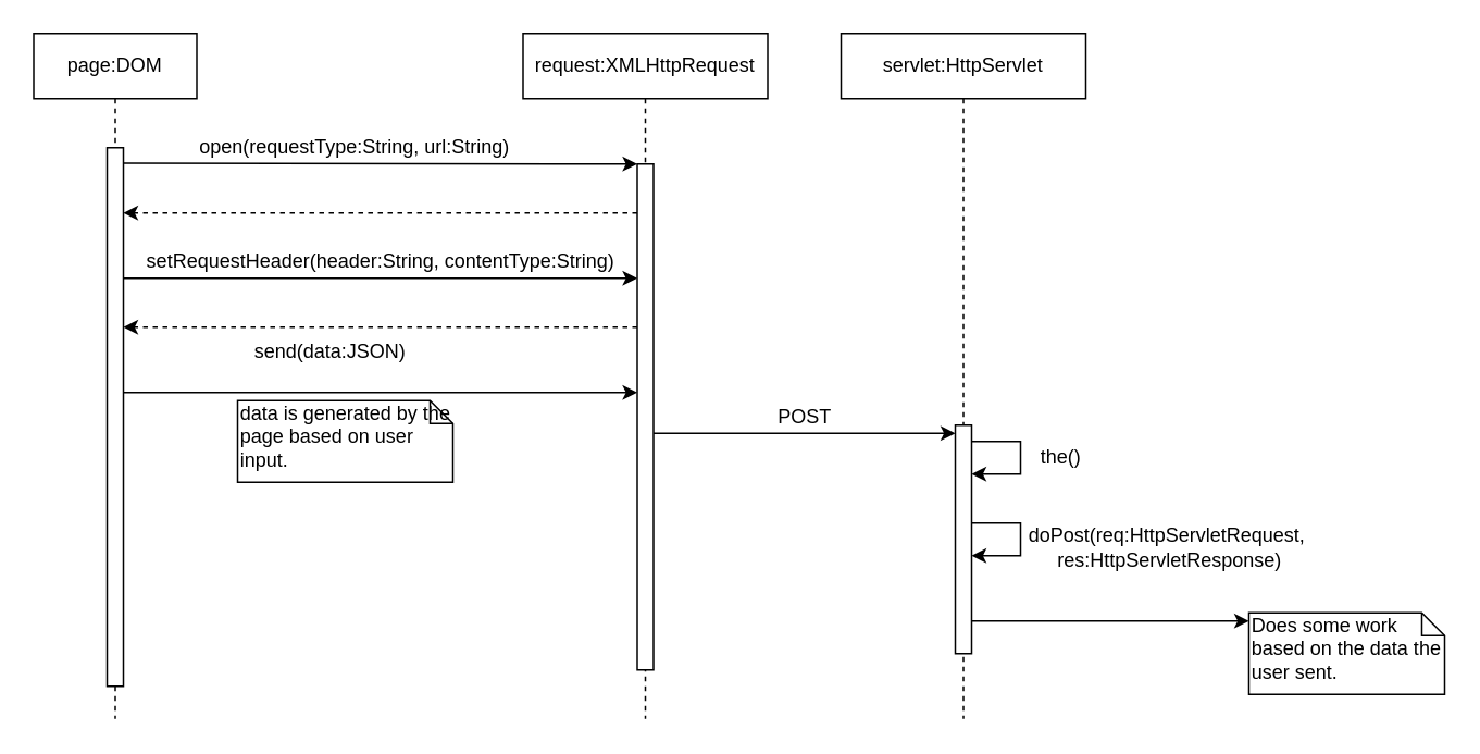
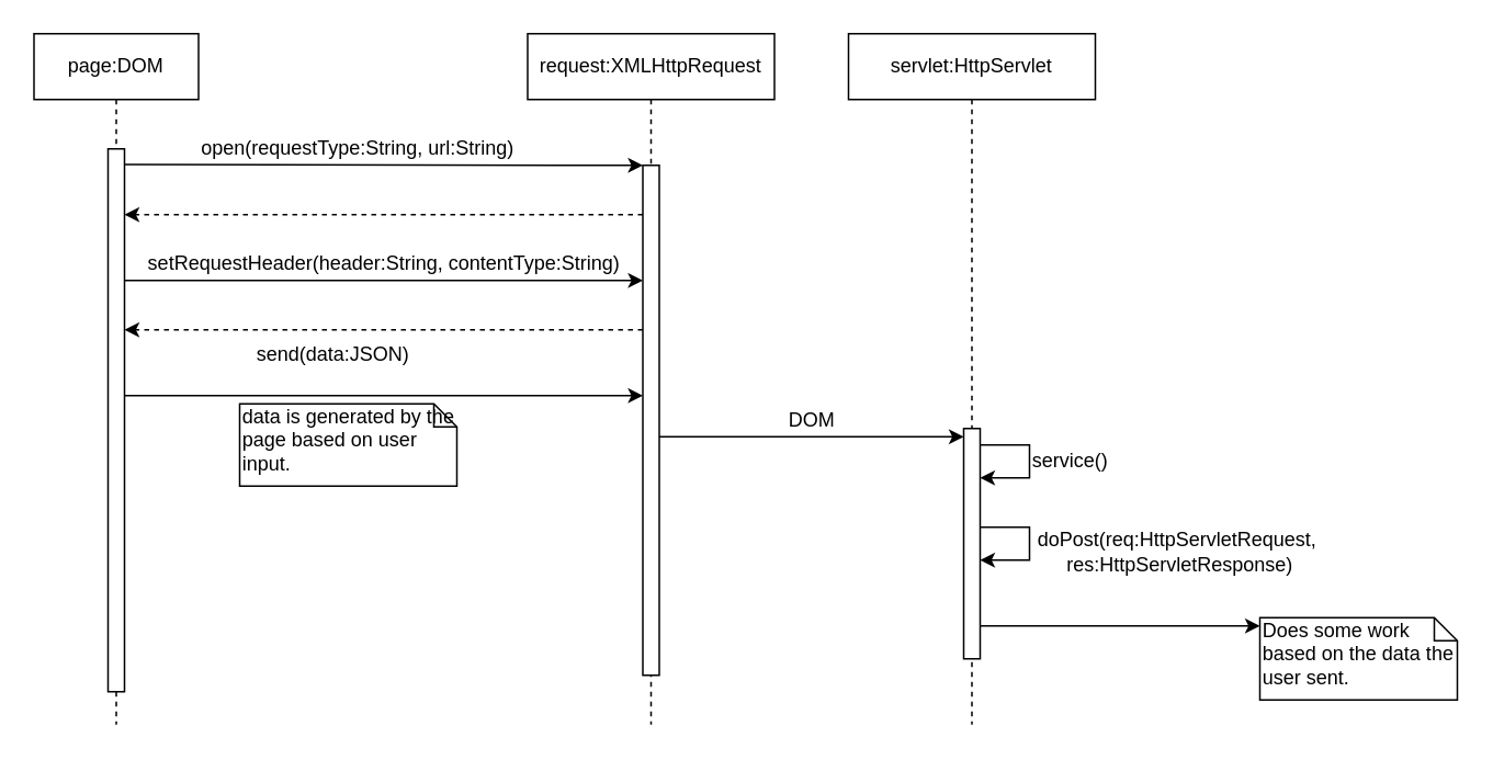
- <mxCell id="15" value="POST" style="text;html=1;strokeColor=none;fillColor=none;align=center;verticalAlign=middle;whiteSpace=wrap;rounded=0;" vertex="1" parent="1"><mxGeometry x="470.5" y="245" width="44" height="20" as="geometry" /></mxCell>
+ <mxCell id="15" value="DOM" style="text;html=1;strokeColor=none;fillColor=none;align=center;verticalAlign=middle;whiteSpace=wrap;rounded=0;" vertex="1" parent="1"><mxGeometry x="470.5" y="245" width="44" height="20" as="geometry" /></mxCell>
- <mxCell id="19" value="the()" style="text;html=1;strokeColor=none;fillColor=none;align=center;verticalAlign=middle;whiteSpace=wrap;rounded=0;" vertex="1" parent="1"><mxGeometry x="625" y="270" width="50" height="20" as="geometry" /></mxCell>
+ <mxCell id="19" value="service()" style="text;html=1;strokeColor=none;fillColor=none;align=center;verticalAlign=middle;whiteSpace=wrap;rounded=0;" vertex="1" parent="1"><mxGeometry x="625" y="270" width="50" height="20" as="geometry" /></mxCell>
